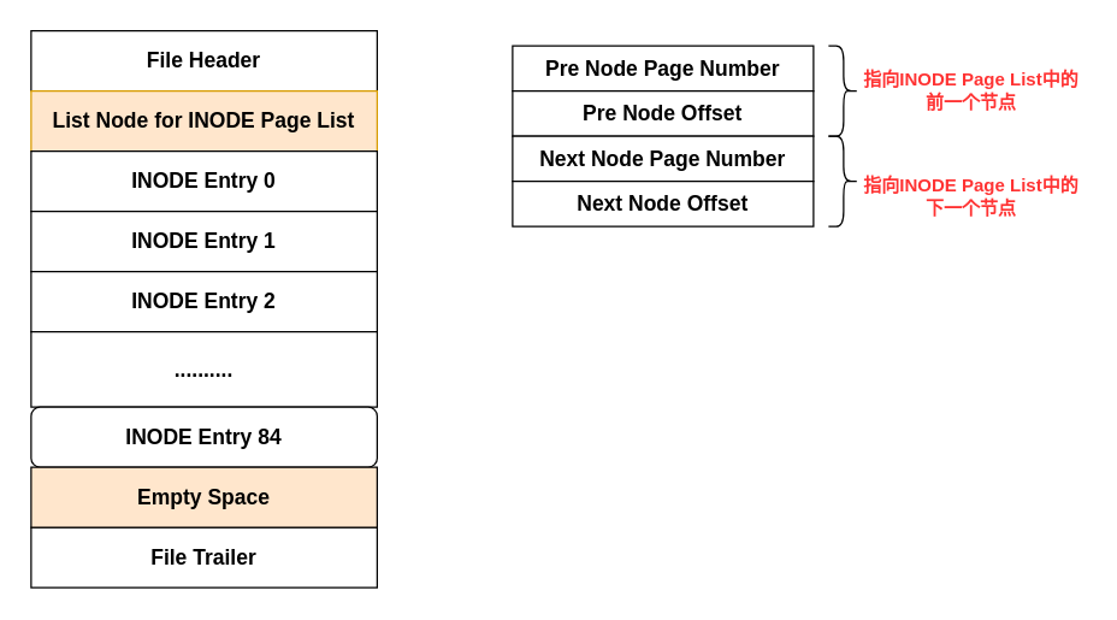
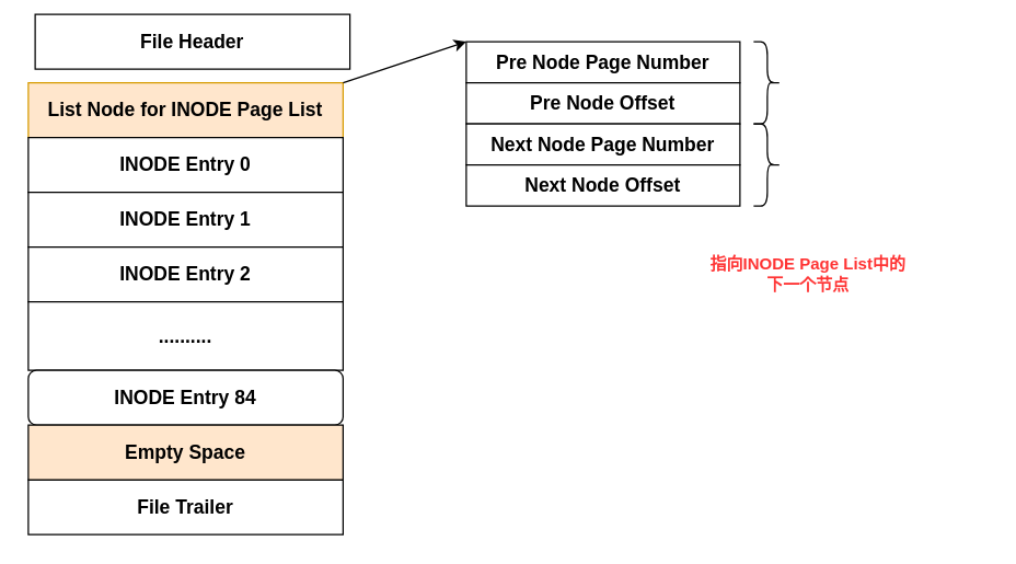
- <mxCell id="2" value="&lt;b&gt;&lt;font style=&quot;font-size: 14px&quot;&gt;File Header&lt;/font&gt;&lt;/b&gt;" style="rounded=0;whiteSpace=wrap;html=1;" vertex="1" parent="1"><mxGeometry x="20" y="20" width="230" height="40" as="geometry" /></mxCell>
+ <mxCell id="2" value="&lt;b&gt;&lt;font style=&quot;font-size: 14px&quot;&gt;File Header&lt;/font&gt;&lt;/b&gt;" style="rounded=0;whiteSpace=wrap;html=1;" vertex="1" parent="1"><mxGeometry x="25" y="10" width="230" height="40" as="geometry" /></mxCell>
+ <mxCell id="15" value="" style="endArrow=classic;html=1;exitX=1;exitY=0;exitDx=0;exitDy=0;entryX=0;entryY=0;entryDx=0;entryDy=0;" edge="1" parent="1" source="4" target="11"><mxGeometry width="50" height="50" relative="1" as="geometry"><mxPoint x="260" y="70" as="sourcePoint" /><mxPoint x="310" y="20" as="targetPoint" /></mxGeometry></mxCell>
- <mxCell id="18" value="&lt;b&gt;&lt;font color=&quot;#ff3333&quot;&gt;指向INODE Page List中的前一个节点&lt;/font&gt;&lt;/b&gt;" style="text;html=1;strokeColor=none;fillColor=none;align=center;verticalAlign=middle;whiteSpace=wrap;rounded=0;" vertex="1" parent="1"><mxGeometry x="570" y="50" width="150" height="20" as="geometry" /></mxCell>
- <mxCell id="19" value="&lt;b&gt;&lt;font color=&quot;#ff3333&quot;&gt;指向INODE Page List中的下一个节点&lt;/font&gt;&lt;/b&gt;" style="text;html=1;strokeColor=none;fillColor=none;align=center;verticalAlign=middle;whiteSpace=wrap;rounded=0;" vertex="1" parent="1"><mxGeometry x="570" y="120" width="150" height="20" as="geometry" /></mxCell>
+ <mxCell id="19" value="&lt;b&gt;&lt;font color=&quot;#ff3333&quot;&gt;指向INODE Page List中的下一个节点&lt;/font&gt;&lt;/b&gt;" style="text;html=1;strokeColor=none;fillColor=none;align=center;verticalAlign=middle;whiteSpace=wrap;rounded=0;" vertex="1" parent="1"><mxGeometry x="515" y="190" width="150" height="20" as="geometry" /></mxCell>
